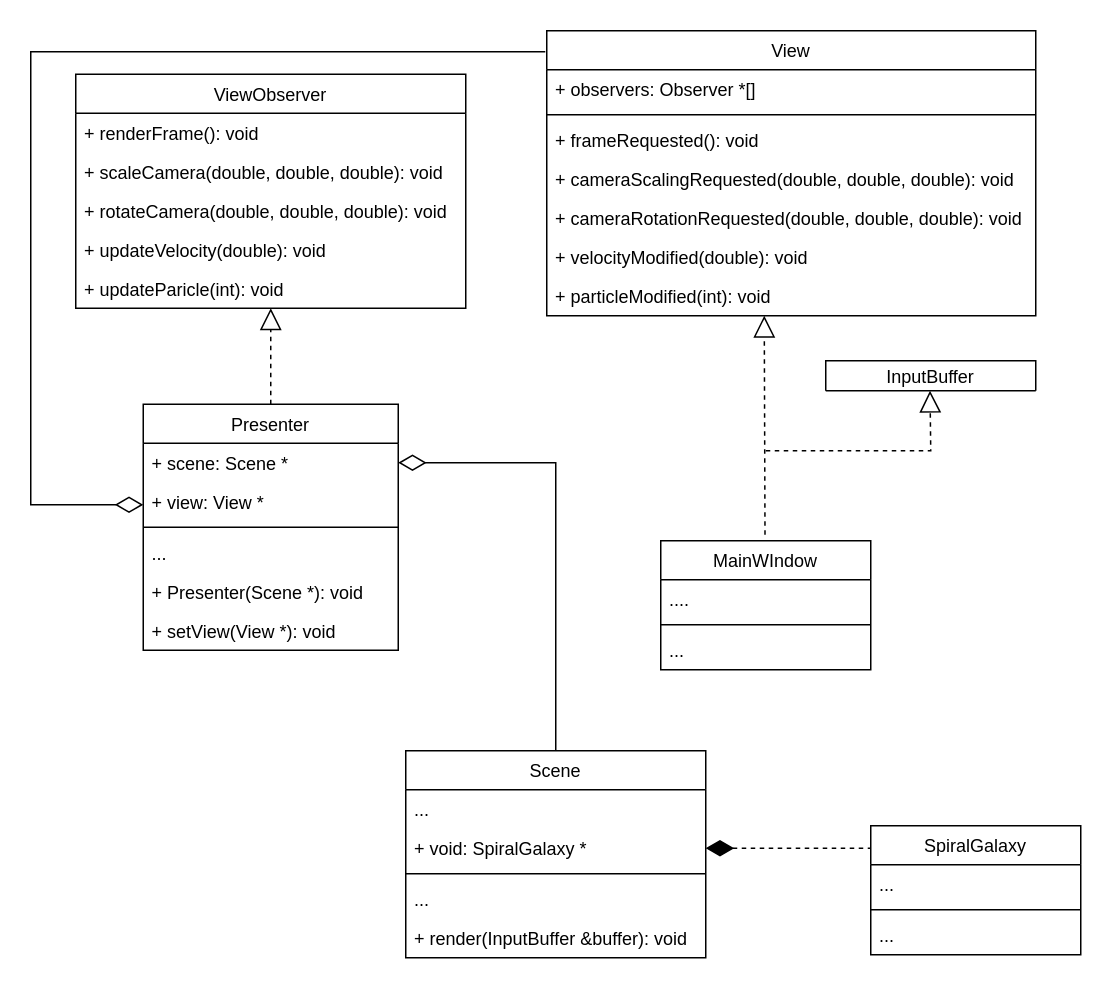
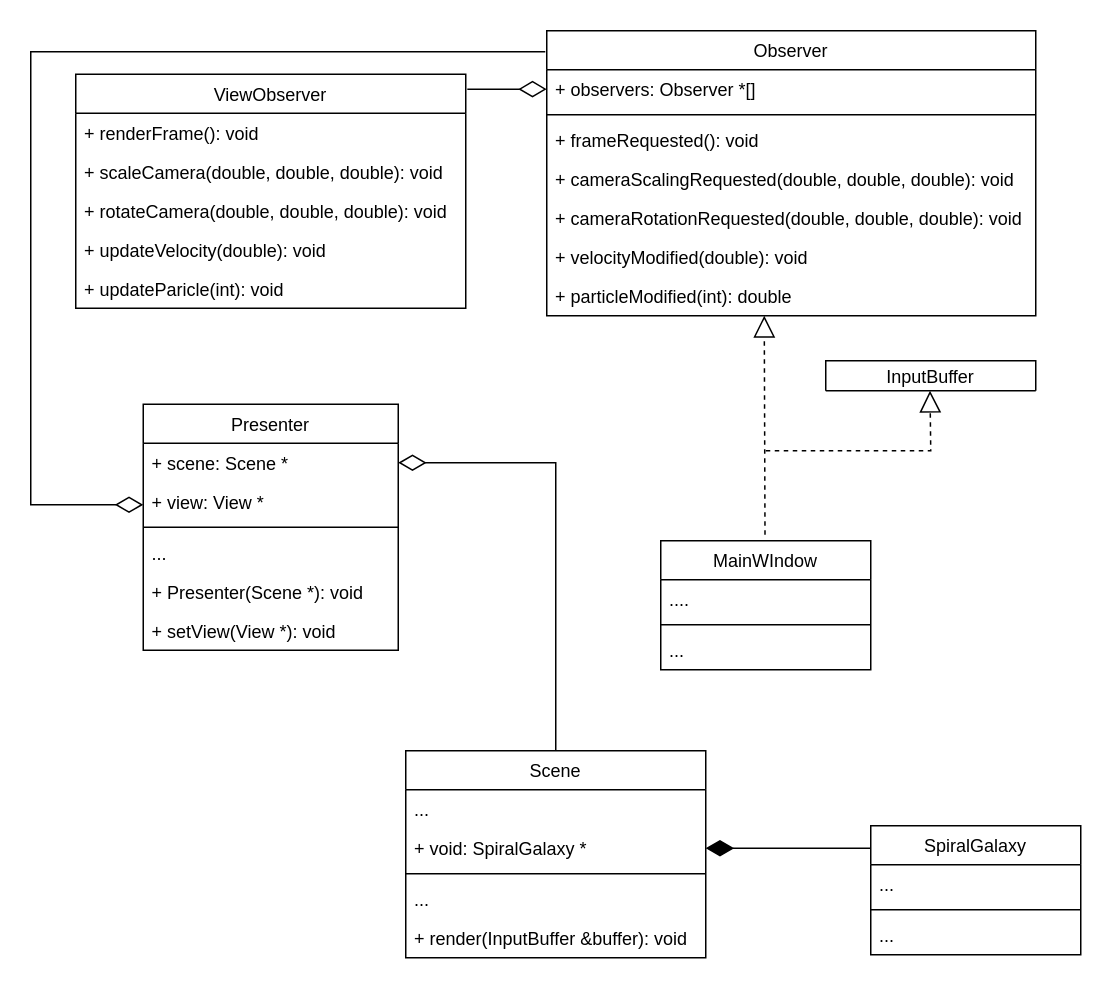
- <mxCell id="16" value="View" style="swimlane;fontStyle=0;childLayout=stackLayout;horizontal=1;startSize=26;fillColor=none;horizontalStack=0;resizeParent=1;resizeParentMax=0;resizeLast=0;collapsible=1;marginBottom=0;" vertex="1" parent="1"><mxGeometry x="364" y="20" width="326" height="190" as="geometry" /></mxCell>
+ <mxCell id="16" value="Observer" style="swimlane;fontStyle=0;childLayout=stackLayout;horizontal=1;startSize=26;fillColor=none;horizontalStack=0;resizeParent=1;resizeParentMax=0;resizeLast=0;collapsible=1;marginBottom=0;" vertex="1" parent="1"><mxGeometry x="364" y="20" width="326" height="190" as="geometry" /></mxCell>
+ <mxCell id="37" style="edgeStyle=orthogonalEdgeStyle;rounded=0;orthogonalLoop=1;jettySize=auto;html=1;entryX=1.004;entryY=0.064;entryDx=0;entryDy=0;entryPerimeter=0;endArrow=none;endFill=0;startArrow=diamondThin;startFill=0;strokeWidth=1;sourcePerimeterSpacing=0;startSize=16;" edge="1" parent="1" source="17" target="2"><mxGeometry relative="1" as="geometry" /></mxCell>
- <mxCell id="23" value="+ particleModified(int): void" style="text;strokeColor=none;fillColor=none;align=left;verticalAlign=top;spacingLeft=4;spacingRight=4;overflow=hidden;rotatable=0;points=[[0,0.5],[1,0.5]];portConstraint=eastwest;" vertex="1" parent="16"><mxGeometry y="164" width="326" height="26" as="geometry" /></mxCell>
+ <mxCell id="23" value="+ particleModified(int): double" style="text;strokeColor=none;fillColor=none;align=left;verticalAlign=top;spacingLeft=4;spacingRight=4;overflow=hidden;rotatable=0;points=[[0,0.5],[1,0.5]];portConstraint=eastwest;" vertex="1" parent="16"><mxGeometry y="164" width="326" height="26" as="geometry" /></mxCell>
- <mxCell id="15" value="" style="endArrow=block;dashed=1;endFill=0;endSize=12;html=1;exitX=0.5;exitY=0;exitDx=0;exitDy=0;" edge="1" parent="1" source="8" target="7"><mxGeometry width="160" relative="1" as="geometry"><mxPoint x="-30" y="249" as="sourcePoint" /><mxPoint x="130" y="249" as="targetPoint" /></mxGeometry></mxCell>
- <mxCell id="44" style="edgeStyle=orthogonalEdgeStyle;rounded=0;orthogonalLoop=1;jettySize=auto;html=1;exitX=1;exitY=0.5;exitDx=0;exitDy=0;entryX=0;entryY=0.174;entryDx=0;entryDy=0;entryPerimeter=0;startArrow=diamondThin;startFill=1;startSize=16;sourcePerimeterSpacing=0;endArrow=none;endFill=0;strokeWidth=1;dashed=1;" edge="1" parent="1" source="33" target="40"><mxGeometry relative="1" as="geometry" /></mxCell>
+ <mxCell id="44" style="edgeStyle=orthogonalEdgeStyle;rounded=0;orthogonalLoop=1;jettySize=auto;html=1;exitX=1;exitY=0.5;exitDx=0;exitDy=0;entryX=0;entryY=0.174;entryDx=0;entryDy=0;entryPerimeter=0;startArrow=diamondThin;startFill=1;startSize=16;sourcePerimeterSpacing=0;endArrow=none;endFill=0;strokeWidth=1;" edge="1" parent="1" source="33" target="40"><mxGeometry relative="1" as="geometry" /></mxCell>
